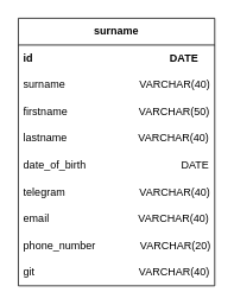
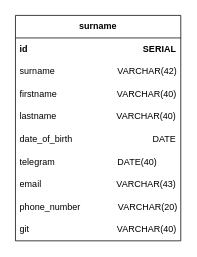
- <mxCell id="3" value="&lt;b&gt;id&amp;nbsp; &amp;nbsp; &amp;nbsp; &amp;nbsp; &amp;nbsp; &amp;nbsp; &amp;nbsp; &amp;nbsp; &amp;nbsp; &amp;nbsp; &amp;nbsp; &amp;nbsp; &amp;nbsp; &amp;nbsp; &amp;nbsp; &amp;nbsp; &amp;nbsp; &amp;nbsp; &amp;nbsp; &amp;nbsp; &amp;nbsp; &amp;nbsp; &amp;nbsp; DATE&lt;/b&gt;" style="text;strokeColor=none;fillColor=none;align=left;verticalAlign=middle;spacingLeft=4;spacingRight=4;overflow=hidden;points=[[0,0.5],[1,0.5]];portConstraint=eastwest;rotatable=0;whiteSpace=wrap;html=1;" vertex="1" parent="2"><mxGeometry y="30" width="220" height="30" as="geometry" /></mxCell>
+ <mxCell id="3" value="&lt;b&gt;id&amp;nbsp; &amp;nbsp; &amp;nbsp; &amp;nbsp; &amp;nbsp; &amp;nbsp; &amp;nbsp; &amp;nbsp; &amp;nbsp; &amp;nbsp; &amp;nbsp; &amp;nbsp; &amp;nbsp; &amp;nbsp; &amp;nbsp; &amp;nbsp; &amp;nbsp; &amp;nbsp; &amp;nbsp; &amp;nbsp; &amp;nbsp; &amp;nbsp; &amp;nbsp; SERIAL&lt;/b&gt;" style="text;strokeColor=none;fillColor=none;align=left;verticalAlign=middle;spacingLeft=4;spacingRight=4;overflow=hidden;points=[[0,0.5],[1,0.5]];portConstraint=eastwest;rotatable=0;whiteSpace=wrap;html=1;" vertex="1" parent="2"><mxGeometry y="30" width="220" height="30" as="geometry" /></mxCell>
- <mxCell id="4" value="surname&amp;nbsp; &amp;nbsp; &amp;nbsp; &amp;nbsp; &amp;nbsp; &amp;nbsp; &amp;nbsp; &amp;nbsp; &amp;nbsp; &amp;nbsp; &amp;nbsp; &amp;nbsp; &amp;nbsp;VARCHAR(40)" style="text;strokeColor=none;fillColor=none;align=left;verticalAlign=middle;spacingLeft=4;spacingRight=4;overflow=hidden;points=[[0,0.5],[1,0.5]];portConstraint=eastwest;rotatable=0;whiteSpace=wrap;html=1;" vertex="1" parent="2"><mxGeometry y="60" width="220" height="30" as="geometry" /></mxCell>
+ <mxCell id="4" value="surname&amp;nbsp; &amp;nbsp; &amp;nbsp; &amp;nbsp; &amp;nbsp; &amp;nbsp; &amp;nbsp; &amp;nbsp; &amp;nbsp; &amp;nbsp; &amp;nbsp; &amp;nbsp; &amp;nbsp;VARCHAR(42)" style="text;strokeColor=none;fillColor=none;align=left;verticalAlign=middle;spacingLeft=4;spacingRight=4;overflow=hidden;points=[[0,0.5],[1,0.5]];portConstraint=eastwest;rotatable=0;whiteSpace=wrap;html=1;" vertex="1" parent="2"><mxGeometry y="60" width="220" height="30" as="geometry" /></mxCell>
- <mxCell id="5" value="firstname&amp;nbsp; &amp;nbsp; &amp;nbsp; &amp;nbsp; &amp;nbsp; &amp;nbsp; &amp;nbsp; &amp;nbsp; &amp;nbsp; &amp;nbsp; &amp;nbsp; &amp;nbsp; VARCHAR(50)" style="text;strokeColor=none;fillColor=none;align=left;verticalAlign=middle;spacingLeft=4;spacingRight=4;overflow=hidden;points=[[0,0.5],[1,0.5]];portConstraint=eastwest;rotatable=0;whiteSpace=wrap;html=1;" vertex="1" parent="2"><mxGeometry y="90" width="220" height="30" as="geometry" /></mxCell>
+ <mxCell id="5" value="firstname&amp;nbsp; &amp;nbsp; &amp;nbsp; &amp;nbsp; &amp;nbsp; &amp;nbsp; &amp;nbsp; &amp;nbsp; &amp;nbsp; &amp;nbsp; &amp;nbsp; &amp;nbsp; VARCHAR(40)" style="text;strokeColor=none;fillColor=none;align=left;verticalAlign=middle;spacingLeft=4;spacingRight=4;overflow=hidden;points=[[0,0.5],[1,0.5]];portConstraint=eastwest;rotatable=0;whiteSpace=wrap;html=1;" vertex="1" parent="2"><mxGeometry y="90" width="220" height="30" as="geometry" /></mxCell>
- <mxCell id="8" value="telegram&amp;nbsp; &amp;nbsp; &amp;nbsp; &amp;nbsp; &amp;nbsp; &amp;nbsp; &amp;nbsp; &amp;nbsp; &amp;nbsp; &amp;nbsp; &amp;nbsp; &amp;nbsp; &amp;nbsp;VARCHAR(40)" style="text;strokeColor=none;fillColor=none;align=left;verticalAlign=middle;spacingLeft=4;spacingRight=4;overflow=hidden;points=[[0,0.5],[1,0.5]];portConstraint=eastwest;rotatable=0;whiteSpace=wrap;html=1;" vertex="1" parent="2"><mxGeometry y="180" width="220" height="30" as="geometry" /></mxCell>
+ <mxCell id="8" value="telegram&amp;nbsp; &amp;nbsp; &amp;nbsp; &amp;nbsp; &amp;nbsp; &amp;nbsp; &amp;nbsp; &amp;nbsp; &amp;nbsp; &amp;nbsp; &amp;nbsp; &amp;nbsp; &amp;nbsp;DATE(40)" style="text;strokeColor=none;fillColor=none;align=left;verticalAlign=middle;spacingLeft=4;spacingRight=4;overflow=hidden;points=[[0,0.5],[1,0.5]];portConstraint=eastwest;rotatable=0;whiteSpace=wrap;html=1;" vertex="1" parent="2"><mxGeometry y="180" width="220" height="30" as="geometry" /></mxCell>
- <mxCell id="9" value="email&amp;nbsp; &amp;nbsp; &amp;nbsp; &amp;nbsp; &amp;nbsp; &amp;nbsp; &amp;nbsp; &amp;nbsp; &amp;nbsp; &amp;nbsp; &amp;nbsp; &amp;nbsp; &amp;nbsp; &amp;nbsp; &amp;nbsp; VARCHAR(40)" style="text;strokeColor=none;fillColor=none;align=left;verticalAlign=middle;spacingLeft=4;spacingRight=4;overflow=hidden;points=[[0,0.5],[1,0.5]];portConstraint=eastwest;rotatable=0;whiteSpace=wrap;html=1;" vertex="1" parent="2"><mxGeometry y="210" width="220" height="30" as="geometry" /></mxCell>
+ <mxCell id="9" value="email&amp;nbsp; &amp;nbsp; &amp;nbsp; &amp;nbsp; &amp;nbsp; &amp;nbsp; &amp;nbsp; &amp;nbsp; &amp;nbsp; &amp;nbsp; &amp;nbsp; &amp;nbsp; &amp;nbsp; &amp;nbsp; &amp;nbsp; VARCHAR(43)" style="text;strokeColor=none;fillColor=none;align=left;verticalAlign=middle;spacingLeft=4;spacingRight=4;overflow=hidden;points=[[0,0.5],[1,0.5]];portConstraint=eastwest;rotatable=0;whiteSpace=wrap;html=1;" vertex="1" parent="2"><mxGeometry y="210" width="220" height="30" as="geometry" /></mxCell>
